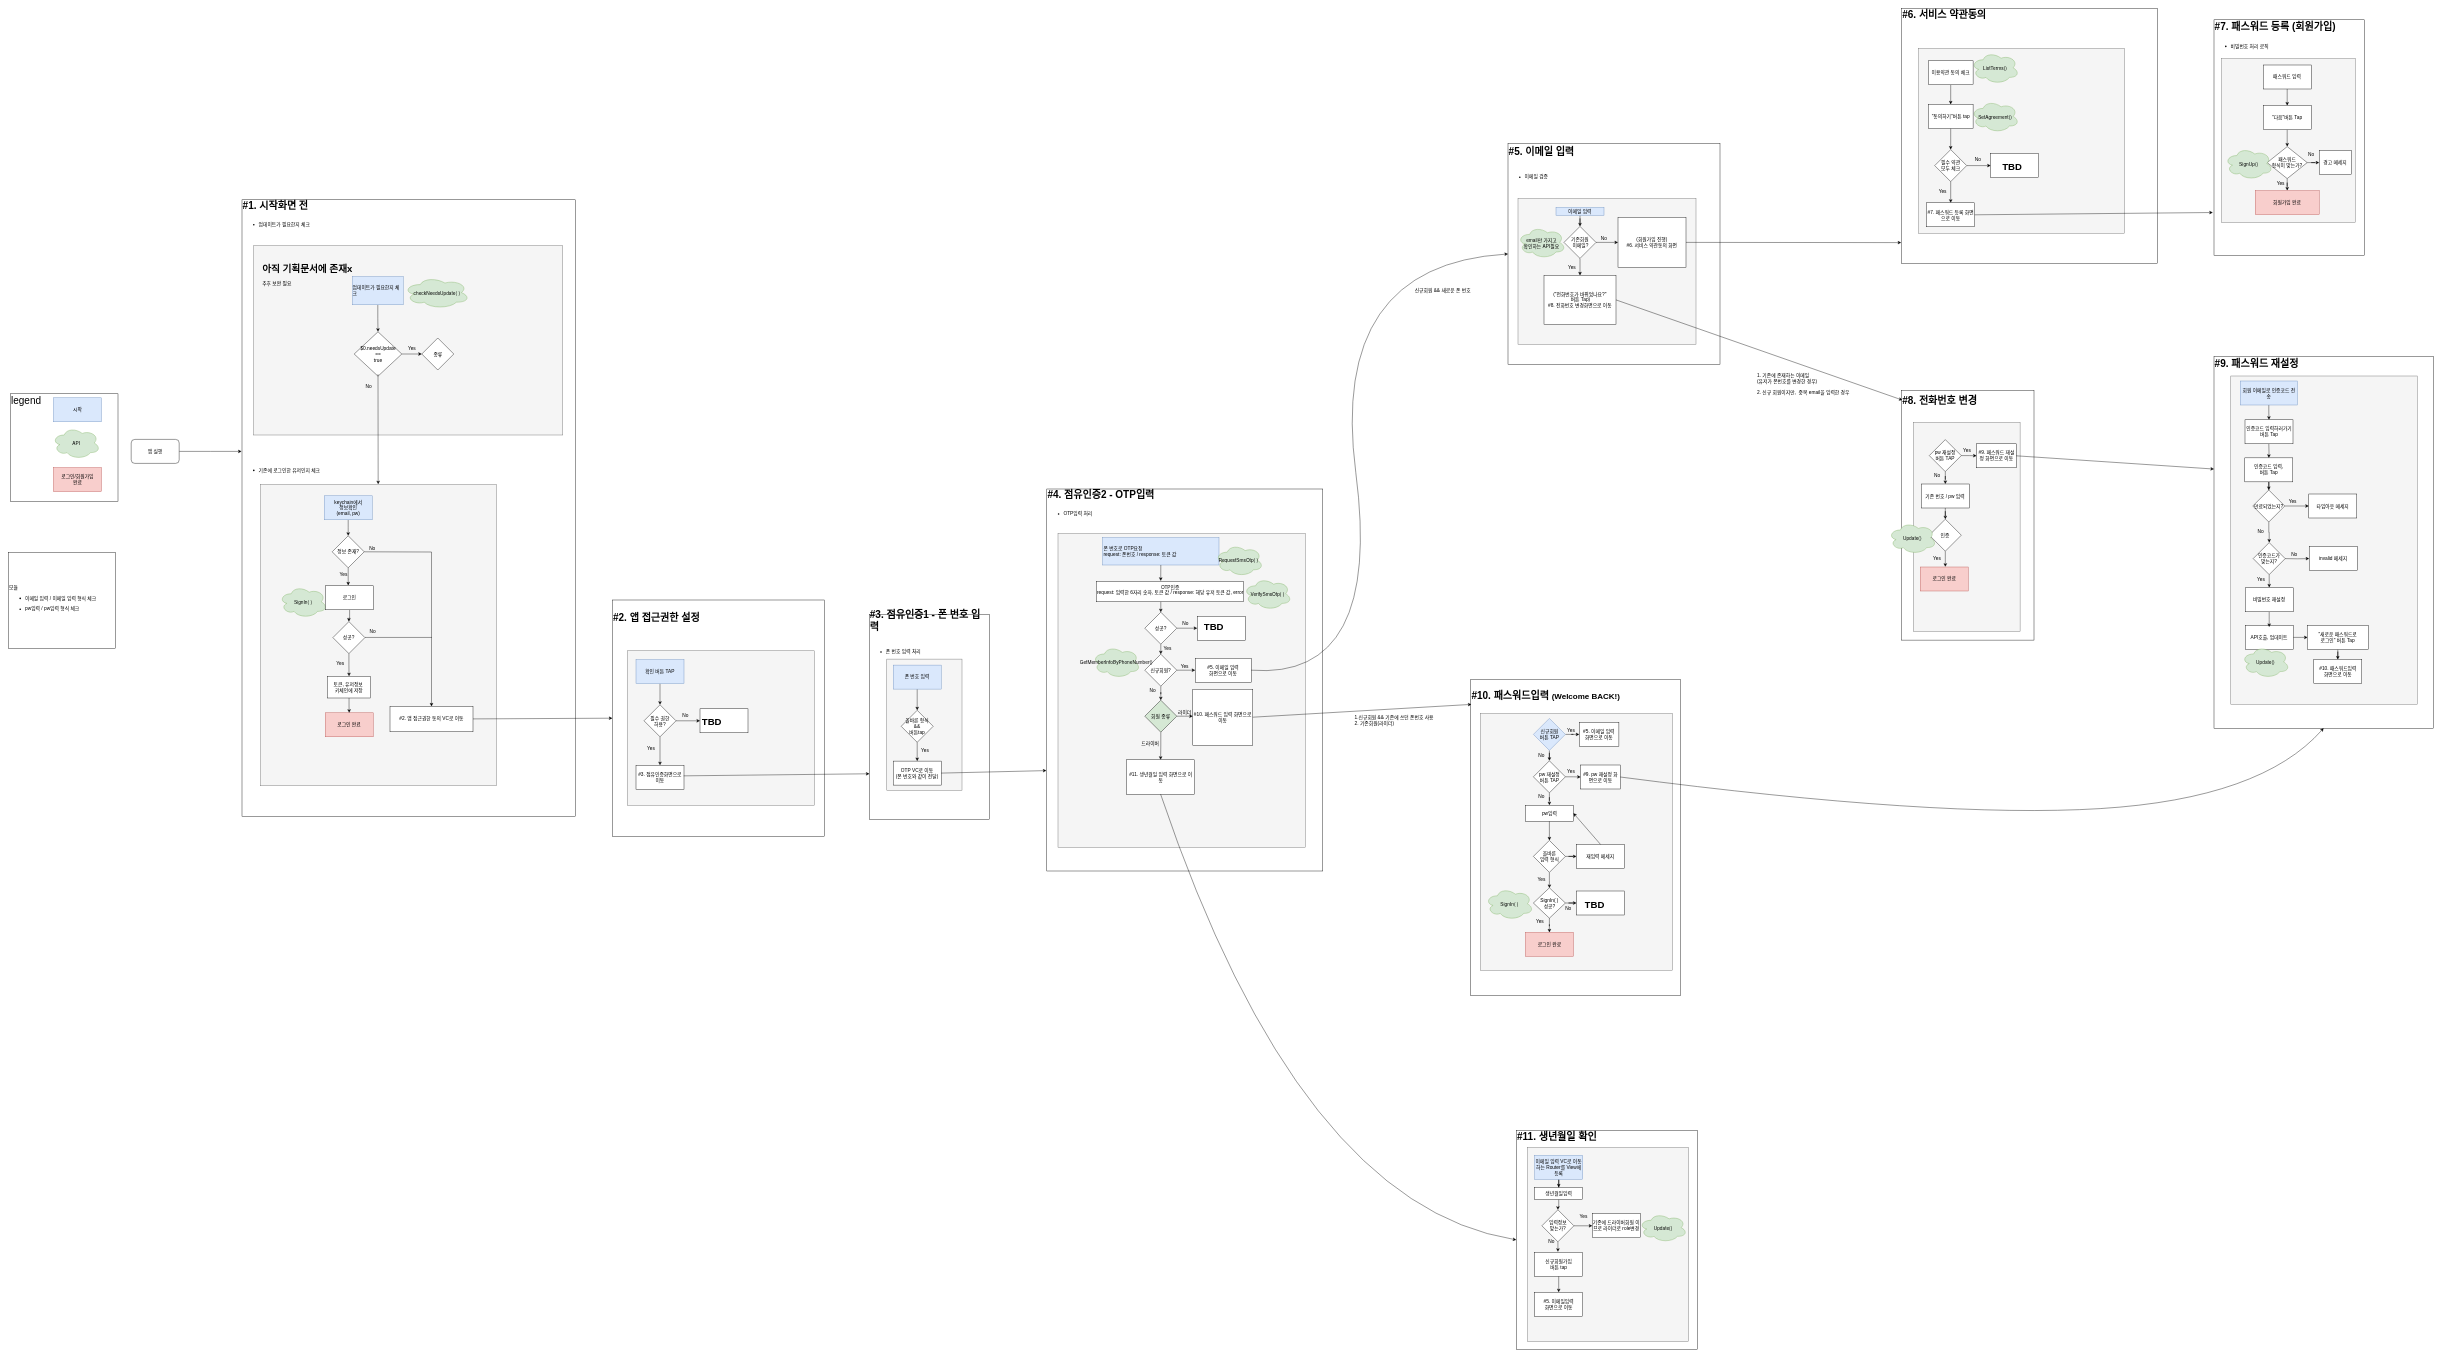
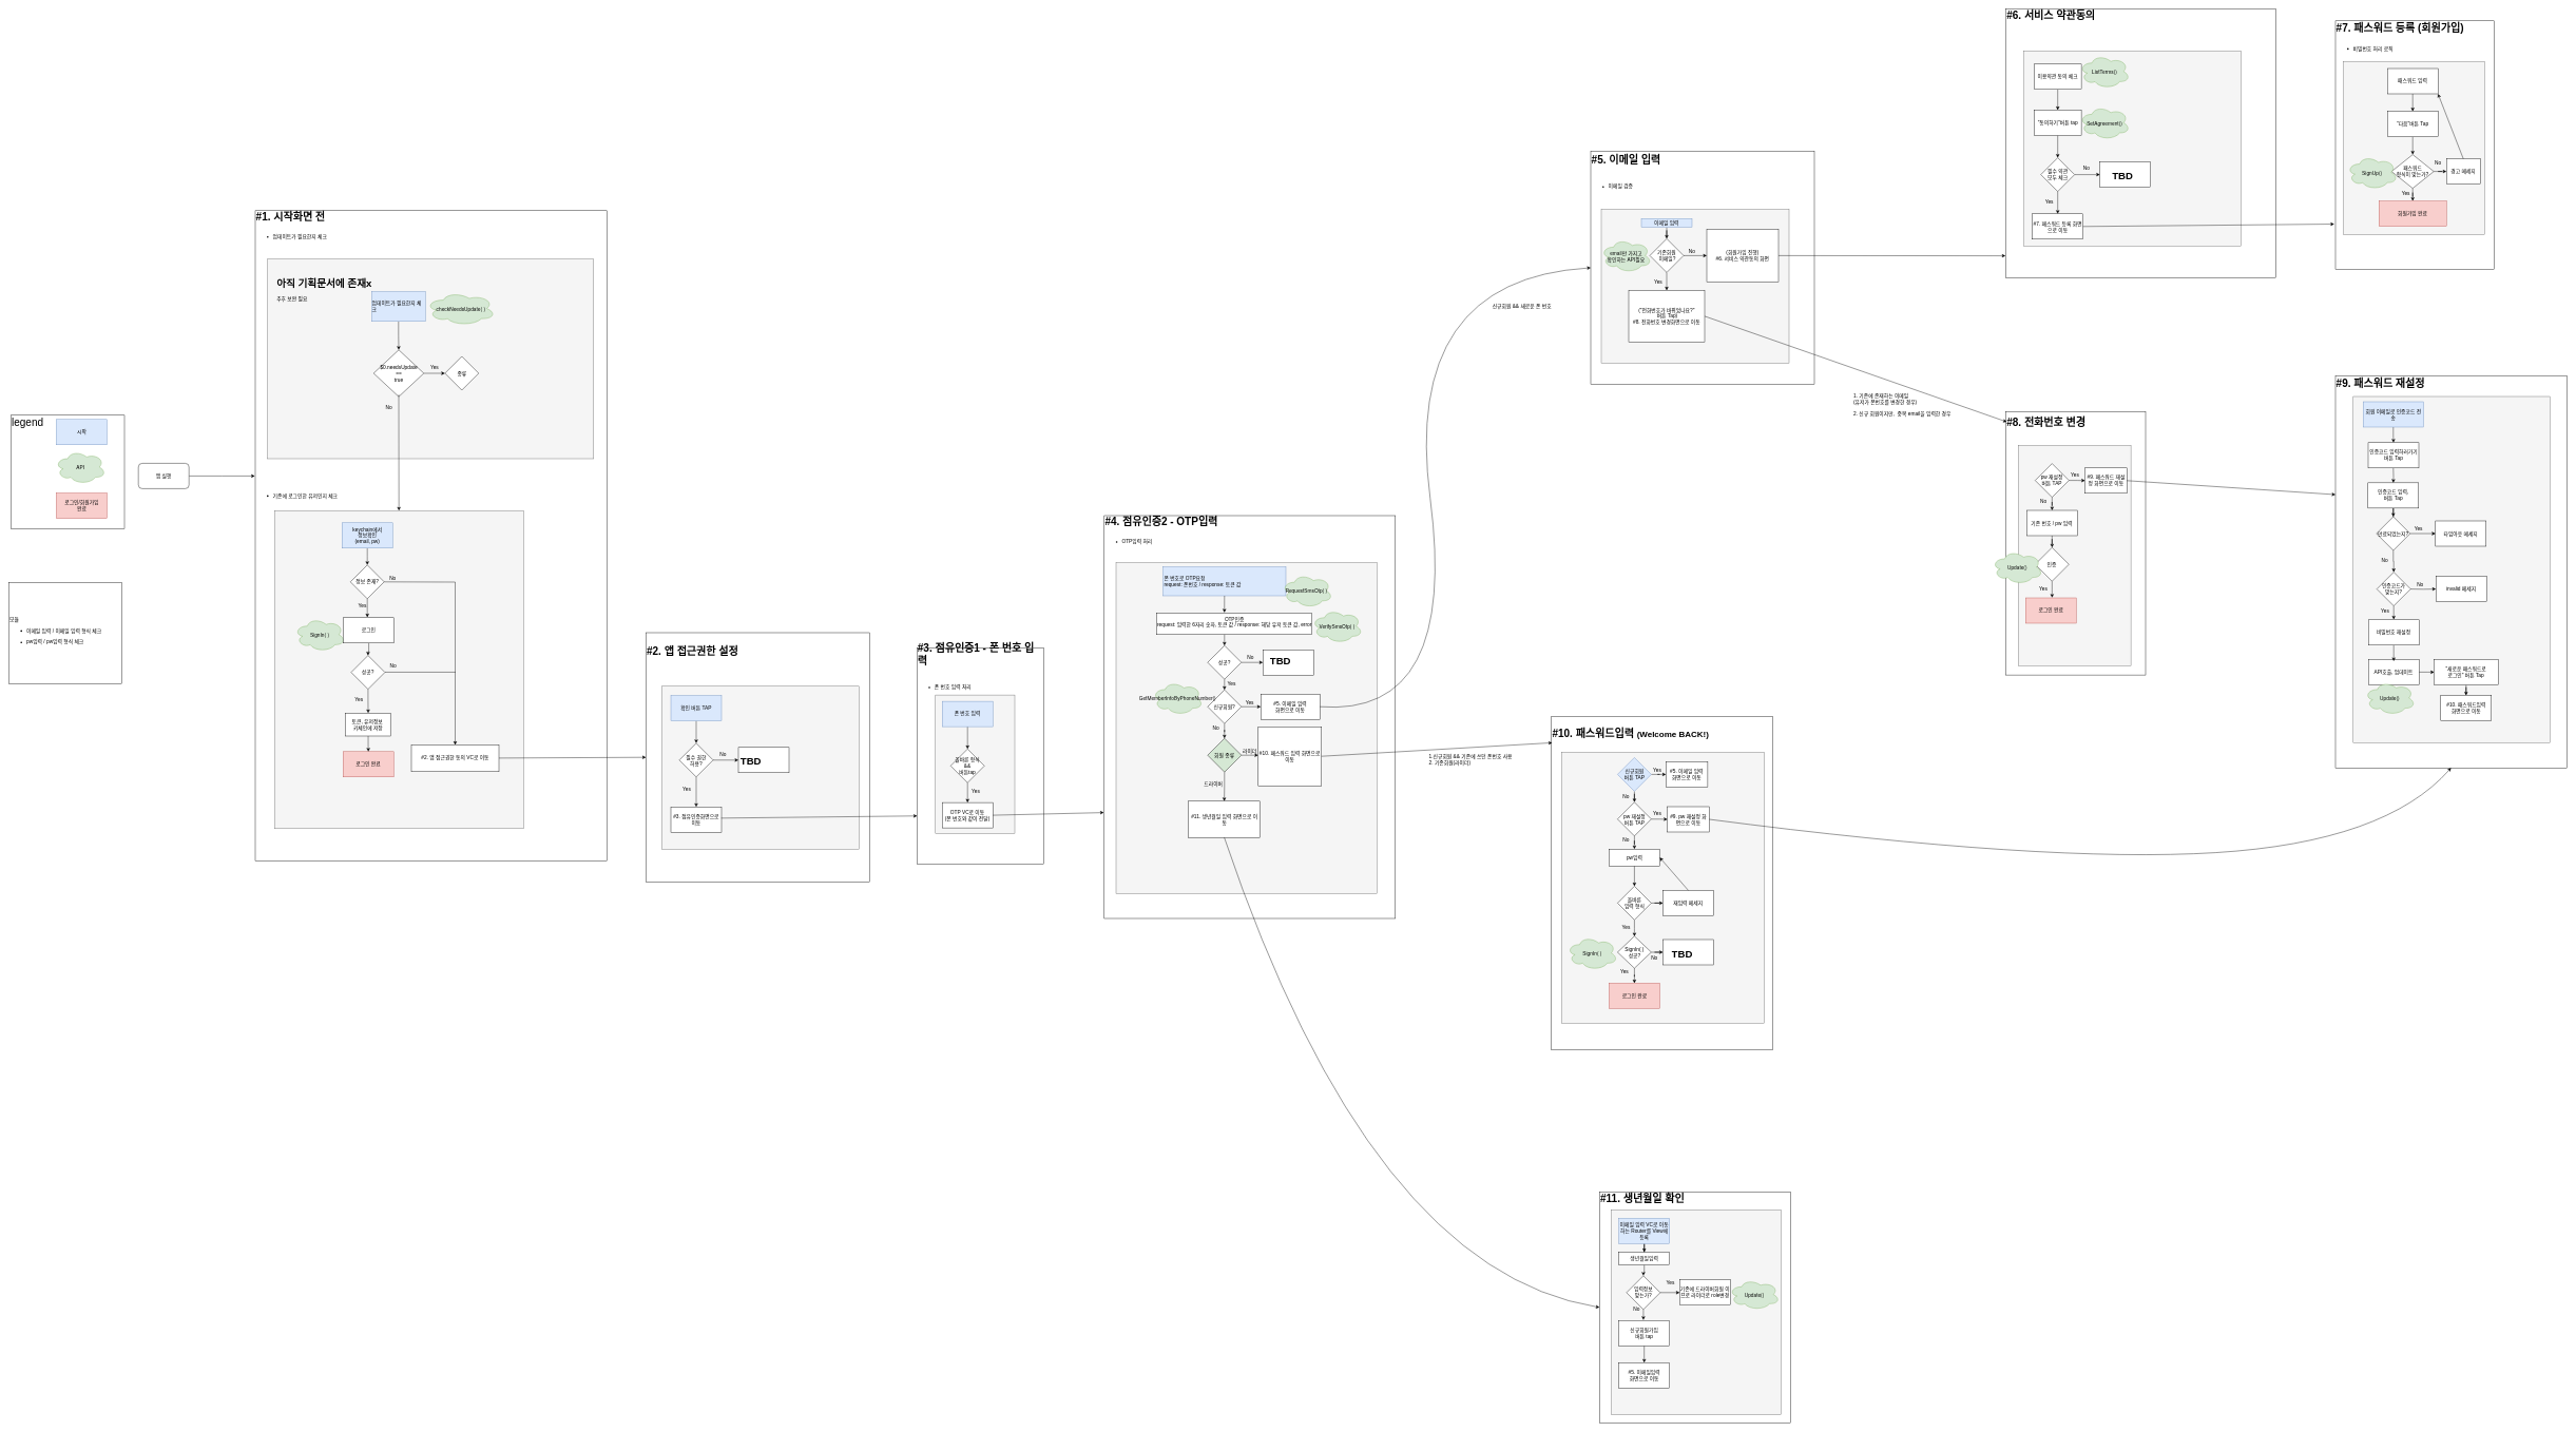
+ <mxCell id="88" value="" style="endArrow=classic;html=1;entryX=1;entryY=1;entryDx=0;entryDy=0;exitX=0.5;exitY=0;exitDx=0;exitDy=0;" parent="1" source="42" target="34" edge="1"><mxGeometry width="50" height="50" relative="1" as="geometry"><mxPoint x="6009" y="319.5" as="sourcePoint" /><mxPoint x="6059" y="269.5" as="targetPoint" /></mxGeometry></mxCell>
